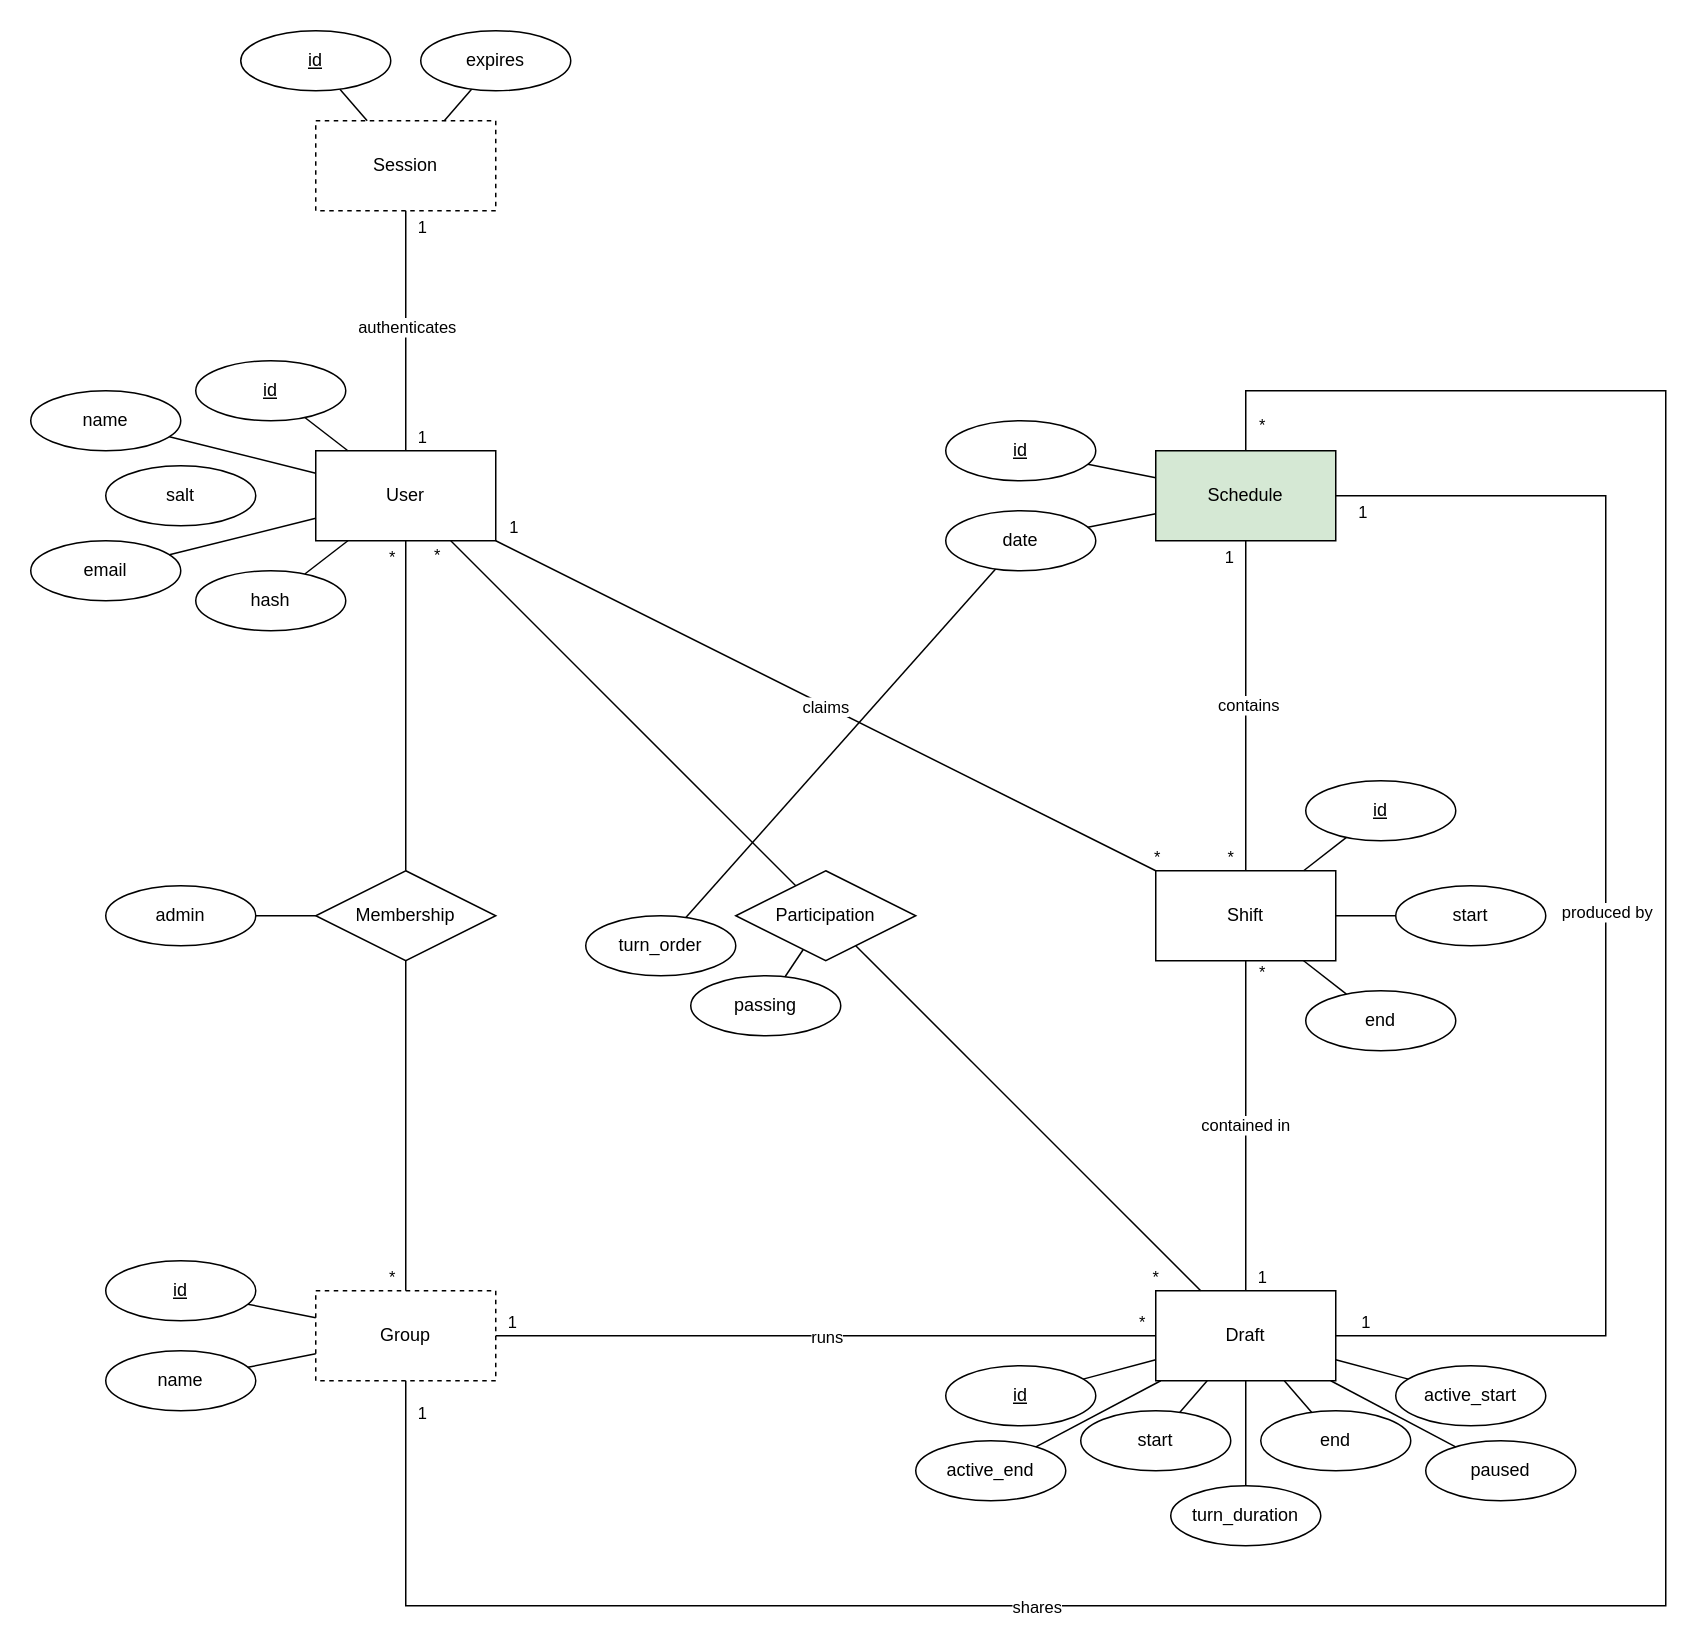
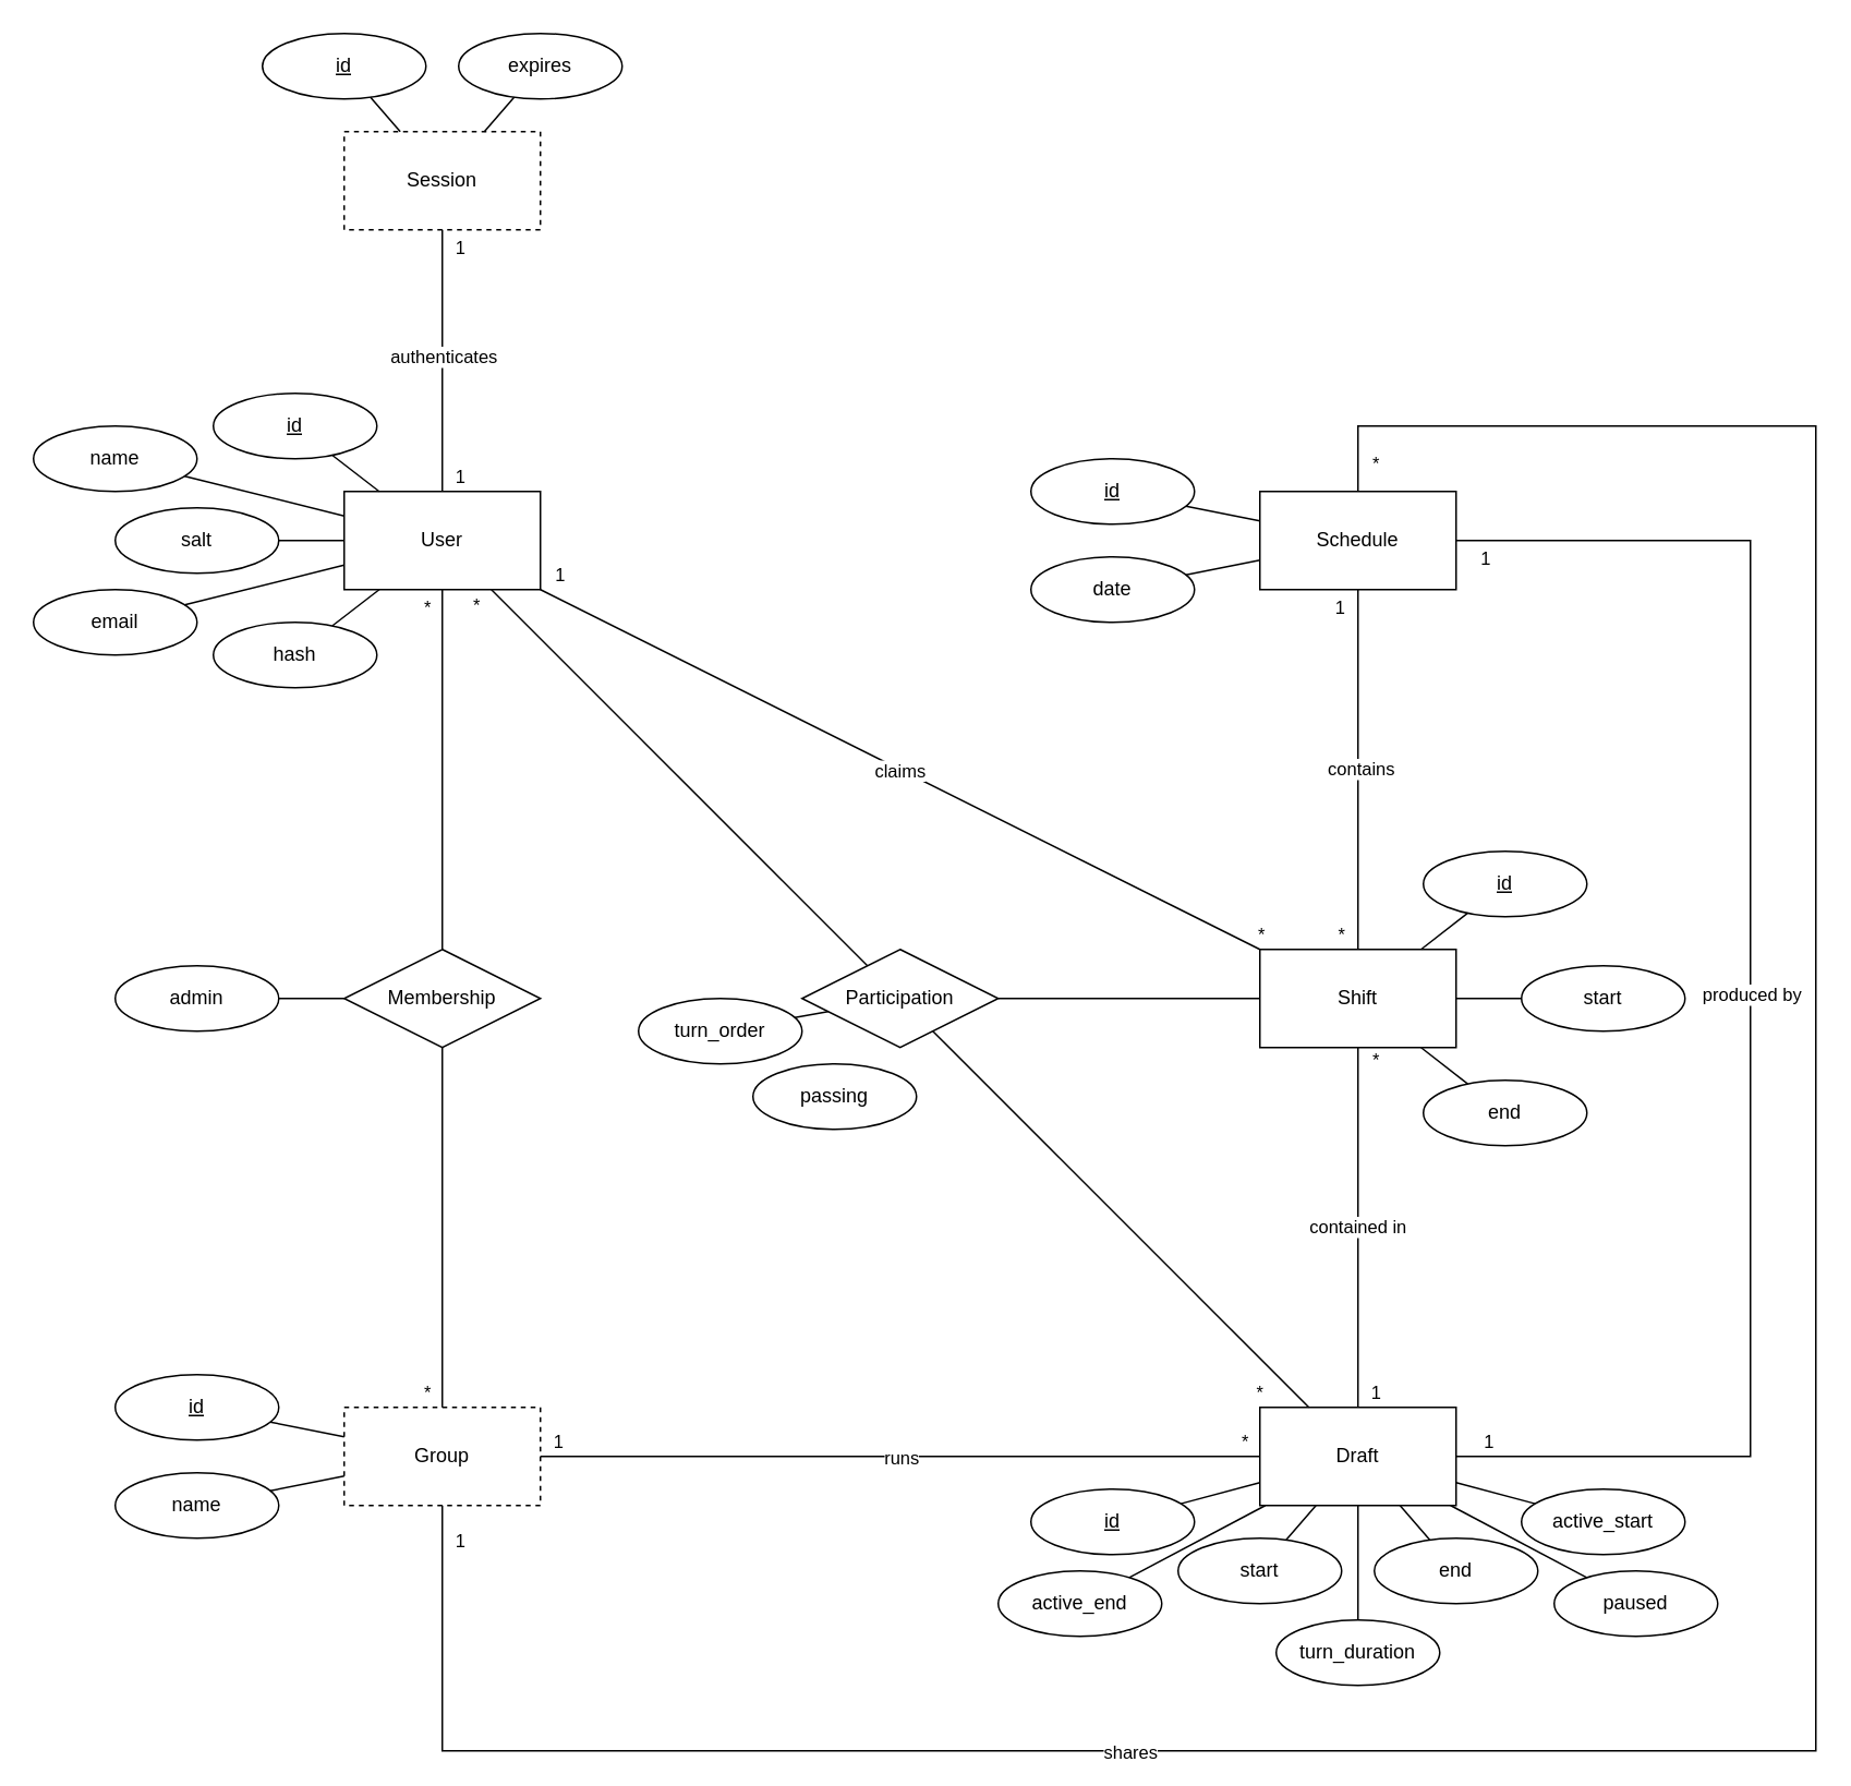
+ <mxCell id="65" value="" style="endArrow=none;html=1;rounded=0;" edge="1" parent="1" source="2" target="60"><mxGeometry relative="1" as="geometry"><mxPoint x="480" y="380" as="sourcePoint" /><mxPoint x="640" y="380" as="targetPoint" /></mxGeometry></mxCell>
- <mxCell id="45" value="Schedule" style="whiteSpace=wrap;html=1;align=center;fillColor=#d5e8d4;" vertex="1" parent="1"><mxGeometry x="770" y="300" width="120" height="60" as="geometry" /></mxCell>
+ <mxCell id="45" value="Schedule" style="whiteSpace=wrap;html=1;align=center;" vertex="1" parent="1"><mxGeometry x="770" y="300" width="120" height="60" as="geometry" /></mxCell>
- <mxCell id="82" value="" style="endArrow=none;html=1;rounded=0;" edge="1" parent="1" source="81" target="91"><mxGeometry relative="1" as="geometry"><mxPoint x="480" y="680" as="sourcePoint" /><mxPoint x="640" y="680" as="targetPoint" /></mxGeometry></mxCell>
+ <mxCell id="82" value="" style="endArrow=none;html=1;rounded=0;" edge="1" parent="1" source="81" target="13"><mxGeometry relative="1" as="geometry"><mxPoint x="480" y="680" as="sourcePoint" /><mxPoint x="640" y="680" as="targetPoint" /></mxGeometry></mxCell>
- <mxCell id="83" value="" style="endArrow=none;html=1;rounded=0;" edge="1" parent="1" source="13" target="80"><mxGeometry relative="1" as="geometry"><mxPoint x="480" y="680" as="sourcePoint" /><mxPoint x="640" y="680" as="targetPoint" /></mxGeometry></mxCell>
+ <mxCell id="83" value="" style="endArrow=none;html=1;rounded=0;" edge="1" parent="1" source="13" target="5"><mxGeometry relative="1" as="geometry"><mxPoint x="480" y="680" as="sourcePoint" /><mxPoint x="640" y="680" as="targetPoint" /></mxGeometry></mxCell>
